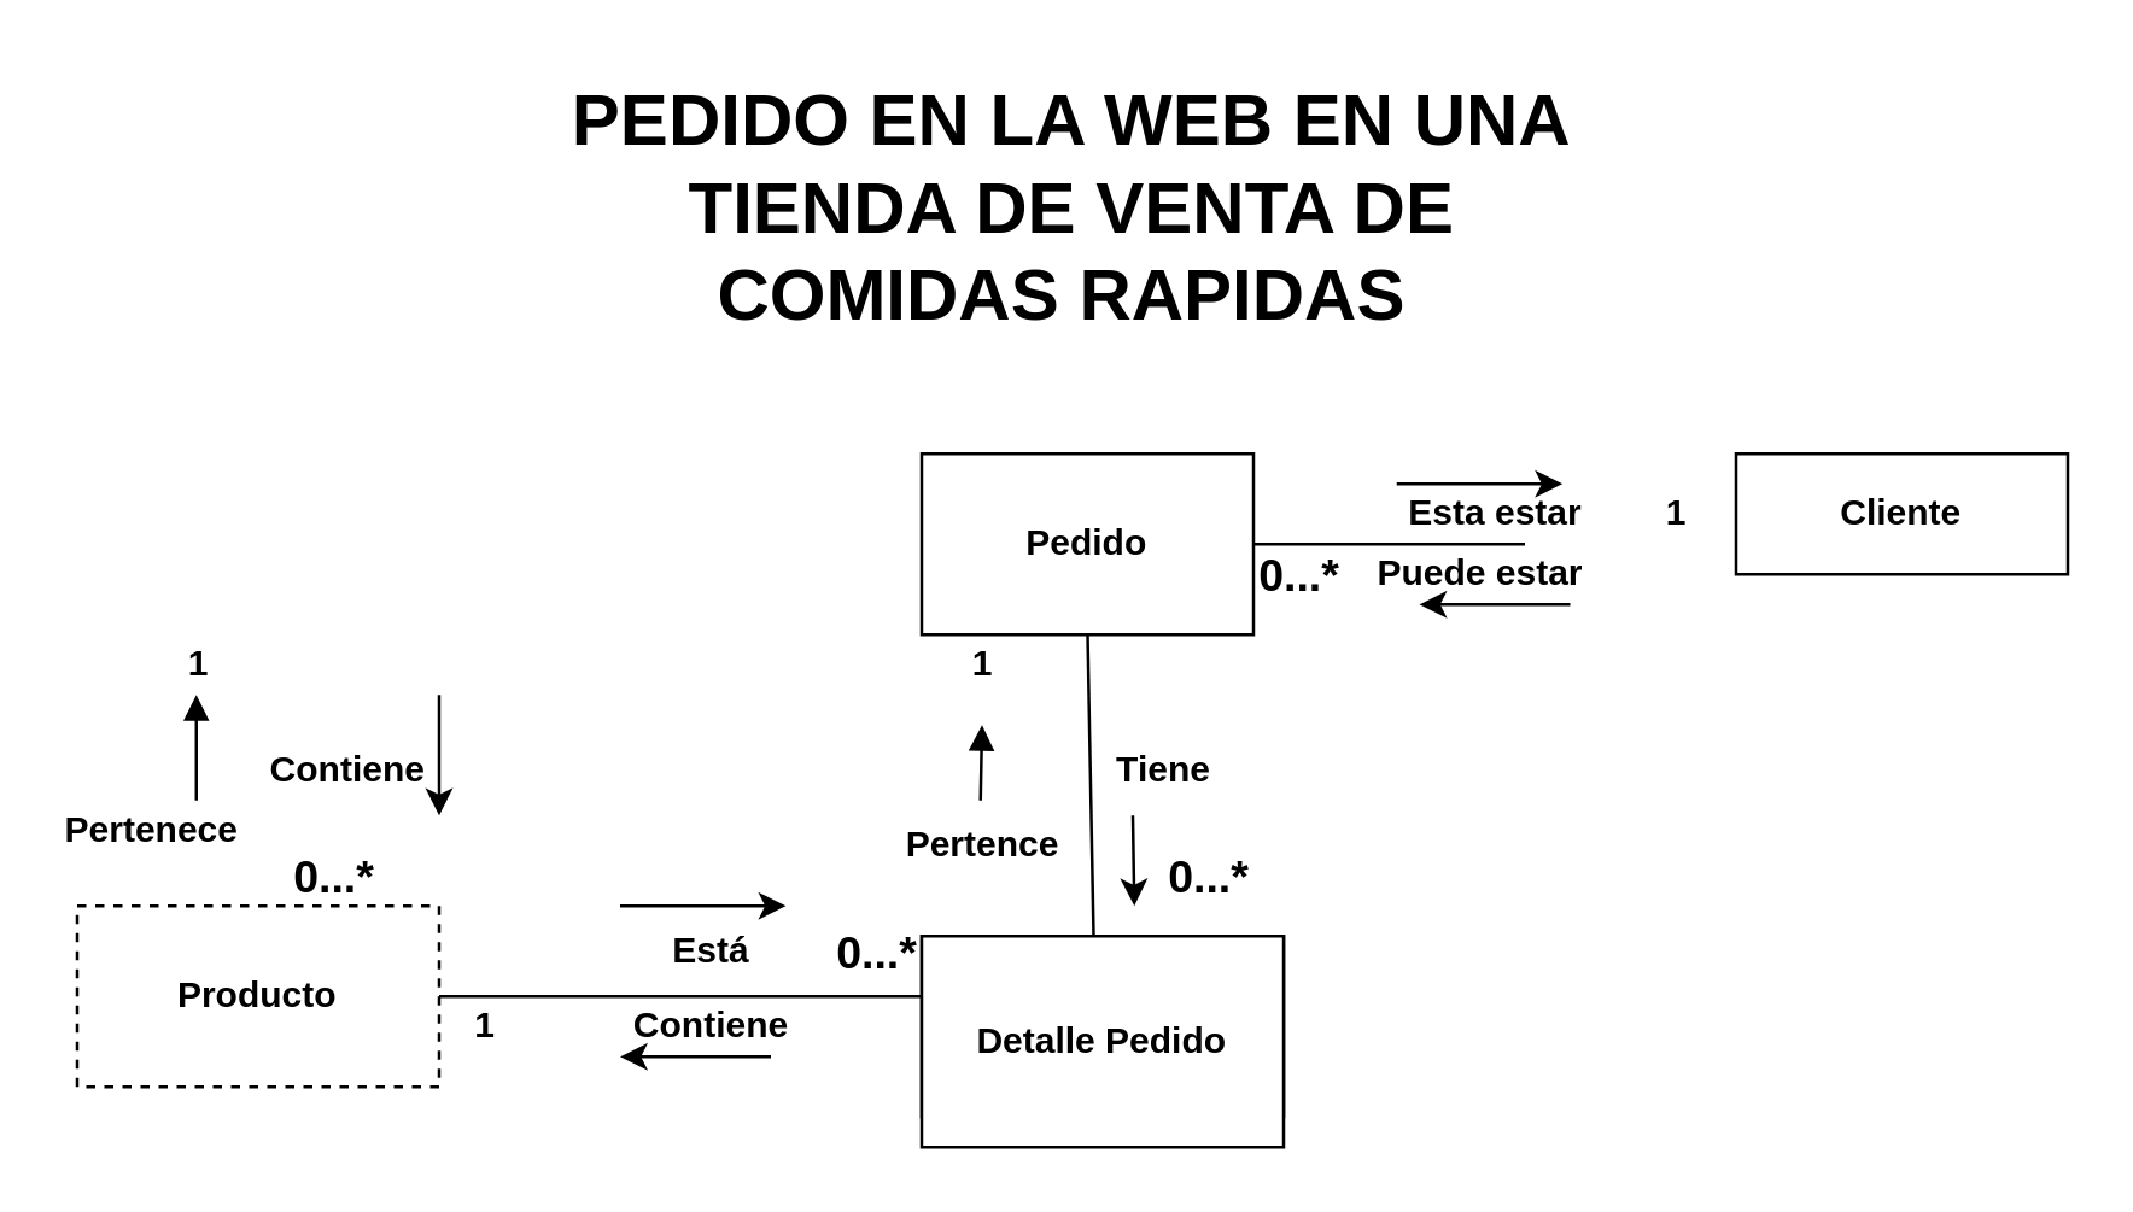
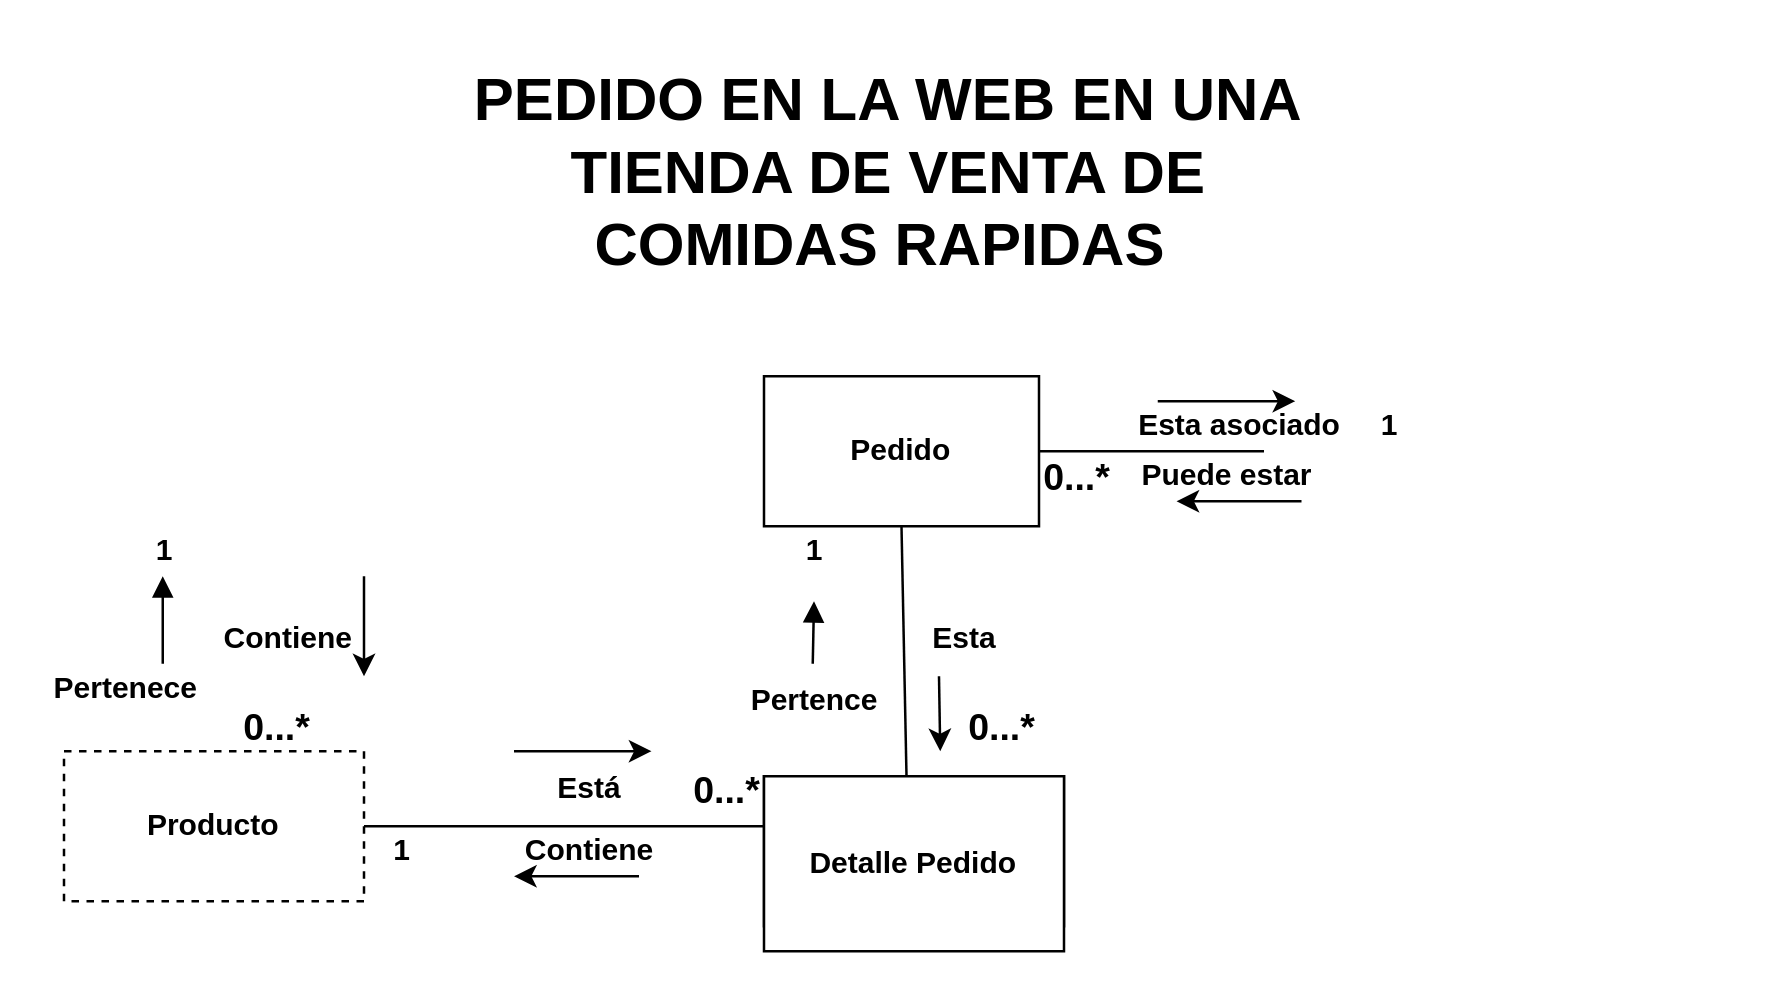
- <mxCell id="14" value="Esta estar" style="text;strokeColor=none;fillColor=none;html=1;fontSize=12;fontStyle=1;verticalAlign=middle;align=center;" parent="1" vertex="1"><mxGeometry x="445" y="150" width="100" height="40" as="geometry" /></mxCell>
+ <mxCell id="14" value="Esta asociado" style="text;strokeColor=none;fillColor=none;html=1;fontSize=12;fontStyle=1;verticalAlign=middle;align=center;" parent="1" vertex="1"><mxGeometry x="445" y="150" width="100" height="40" as="geometry" /></mxCell>
- <mxCell id="12" value="Cliente" style="rounded=0;whiteSpace=wrap;html=1;fontStyle=1" parent="1" vertex="1"><mxGeometry x="575" y="150" width="110" height="40" as="geometry" /></mxCell>
- <mxCell id="23" value="Tiene" style="text;strokeColor=none;fillColor=none;html=1;fontSize=12;fontStyle=1;verticalAlign=middle;align=center;" parent="1" vertex="1"><mxGeometry x="335" y="235" width="100" height="40" as="geometry" /></mxCell>
+ <mxCell id="23" value="Esta" style="text;strokeColor=none;fillColor=none;html=1;fontSize=12;fontStyle=1;verticalAlign=middle;align=center;" parent="1" vertex="1"><mxGeometry x="335" y="235" width="100" height="40" as="geometry" /></mxCell>
